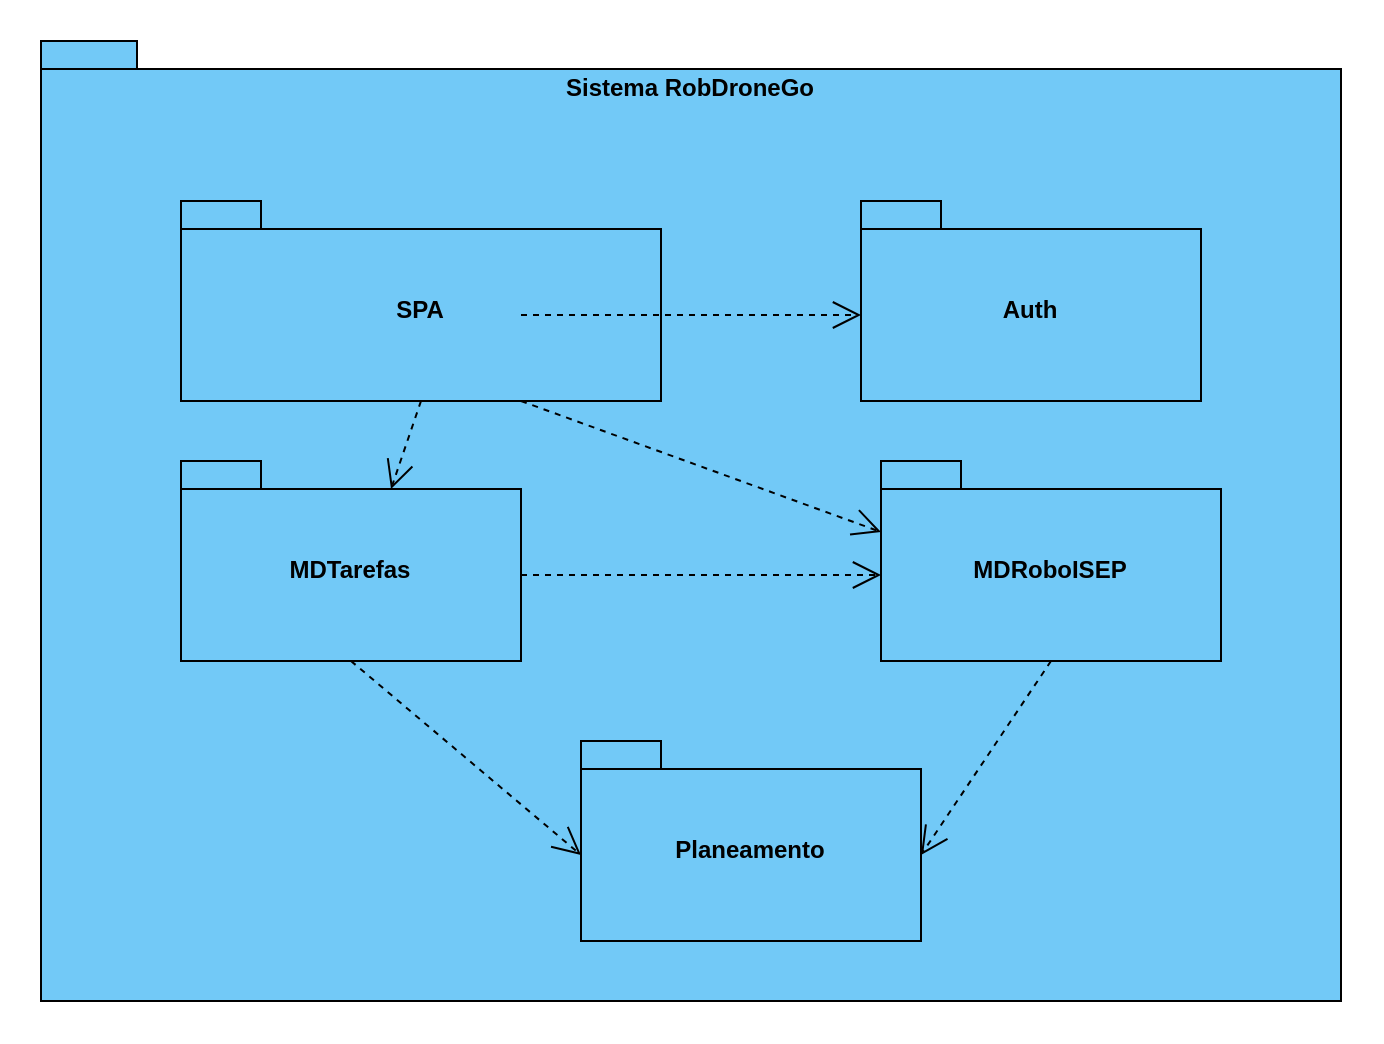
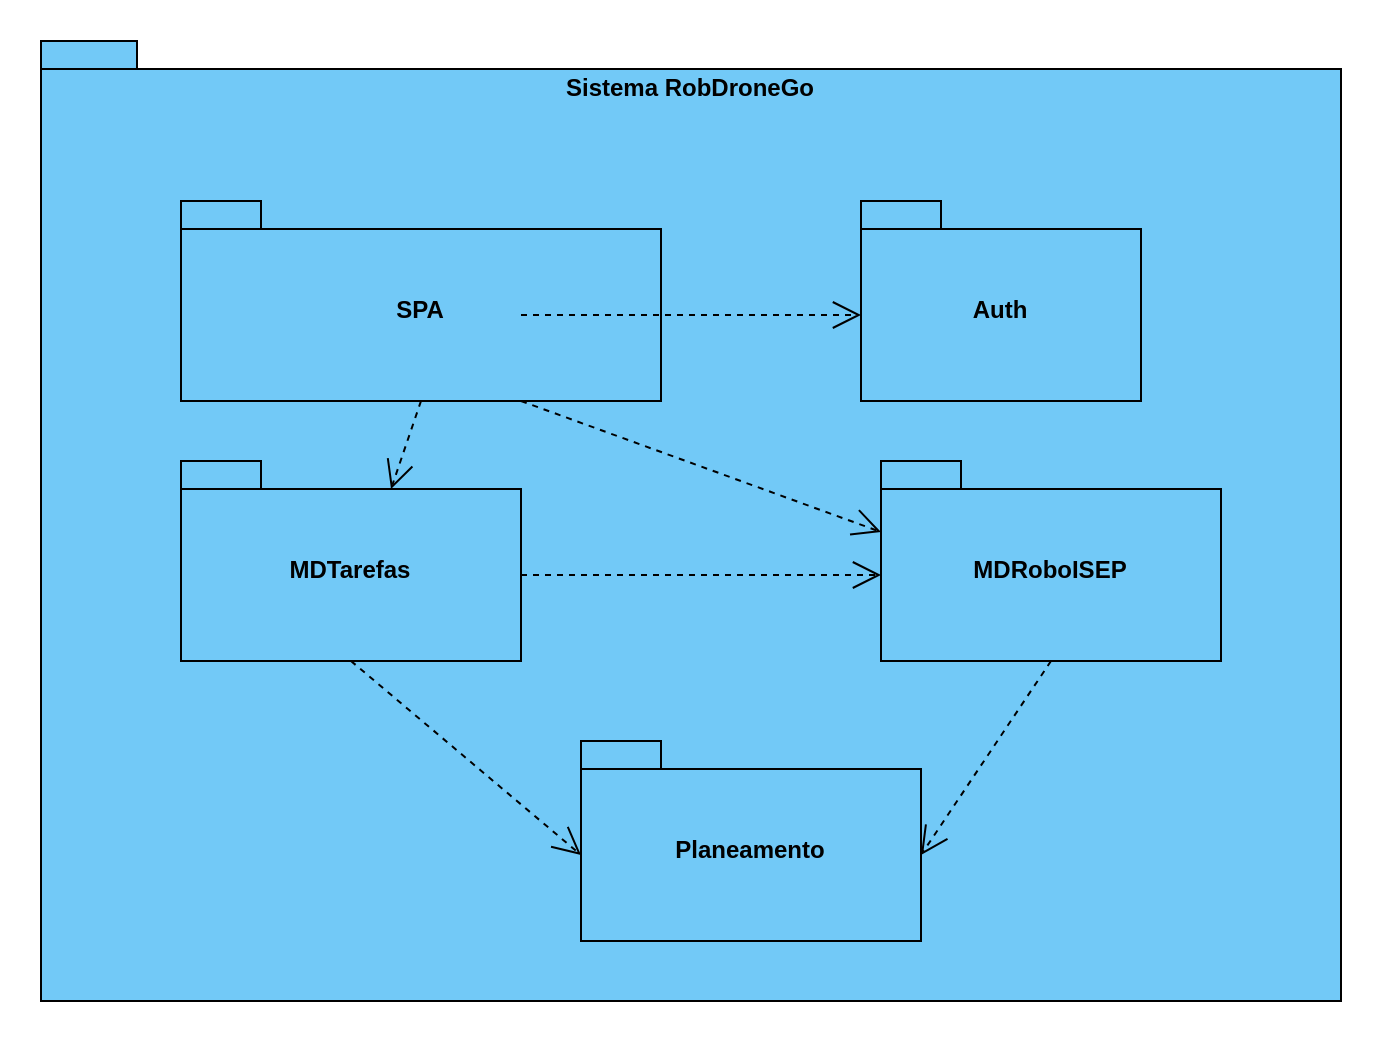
- <mxCell id="8" value="Auth" style="shape=folder;fontStyle=1;spacingTop=10;tabWidth=40;tabHeight=14;tabPosition=left;html=1;whiteSpace=wrap;fillColor=#72c9f7;" vertex="1" parent="1"><mxGeometry x="430" y="100" width="170" height="100" as="geometry" /></mxCell>
+ <mxCell id="8" value="Auth" style="shape=folder;fontStyle=1;spacingTop=10;tabWidth=40;tabHeight=14;tabPosition=left;html=1;whiteSpace=wrap;fillColor=#72c9f7;" vertex="1" parent="1"><mxGeometry x="430" y="100" width="140" height="100" as="geometry" /></mxCell>
